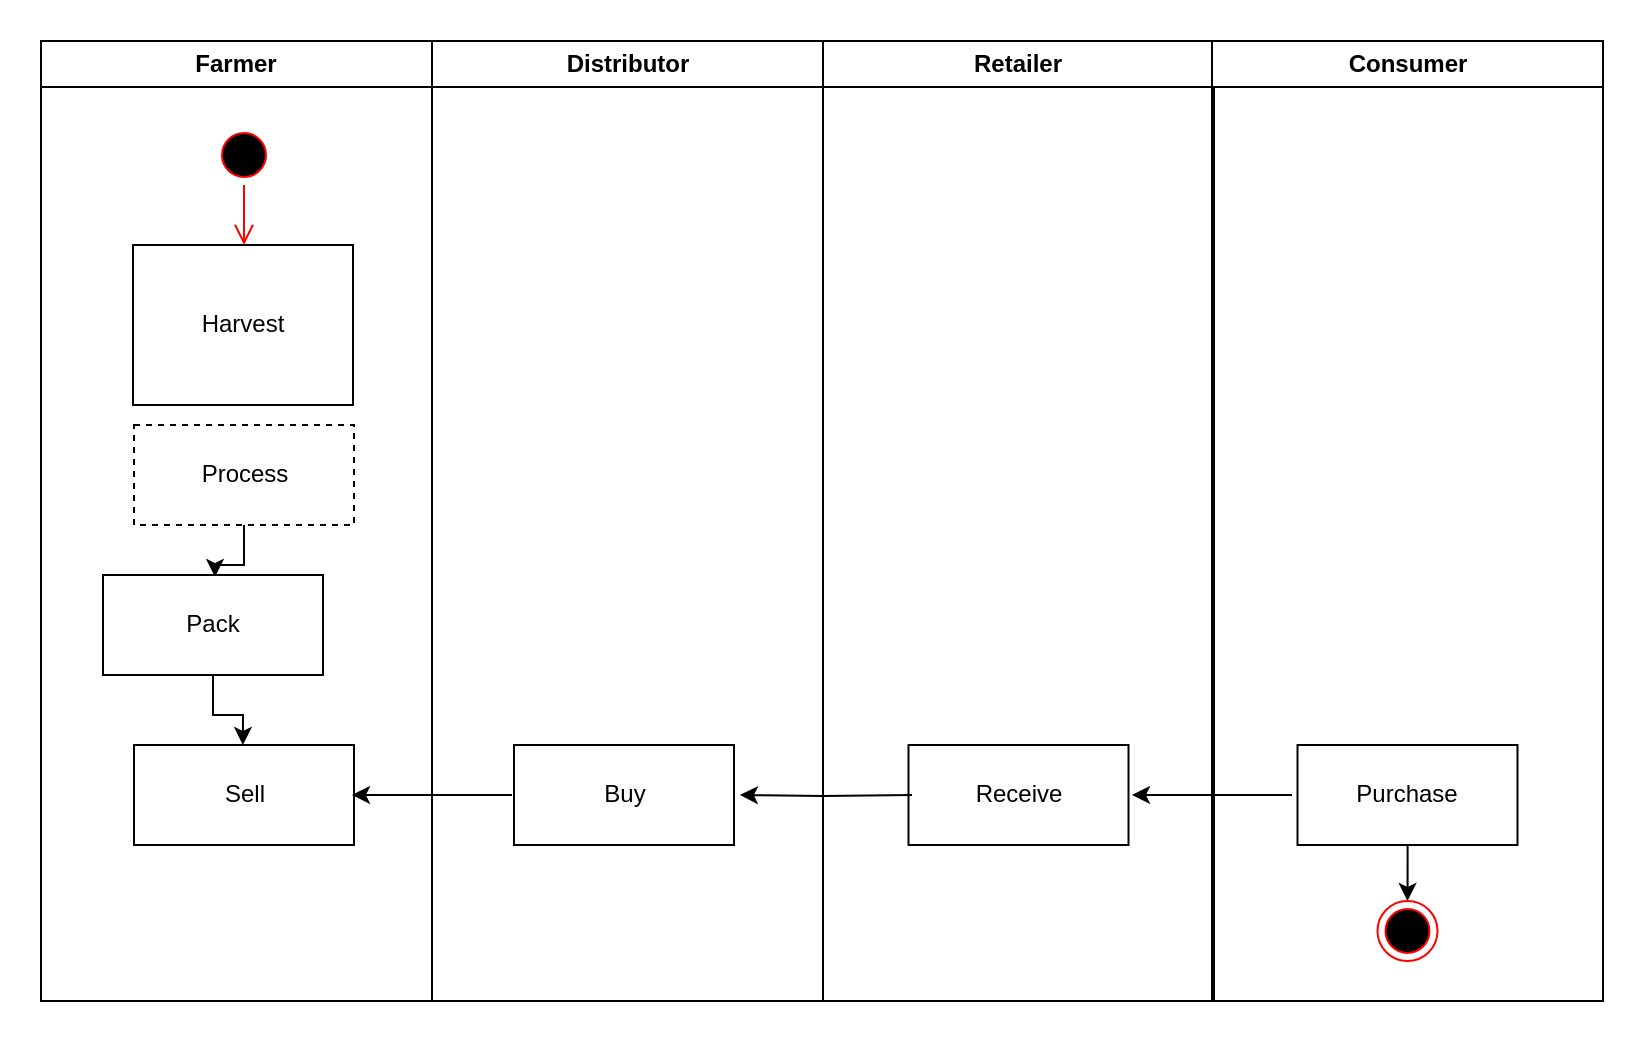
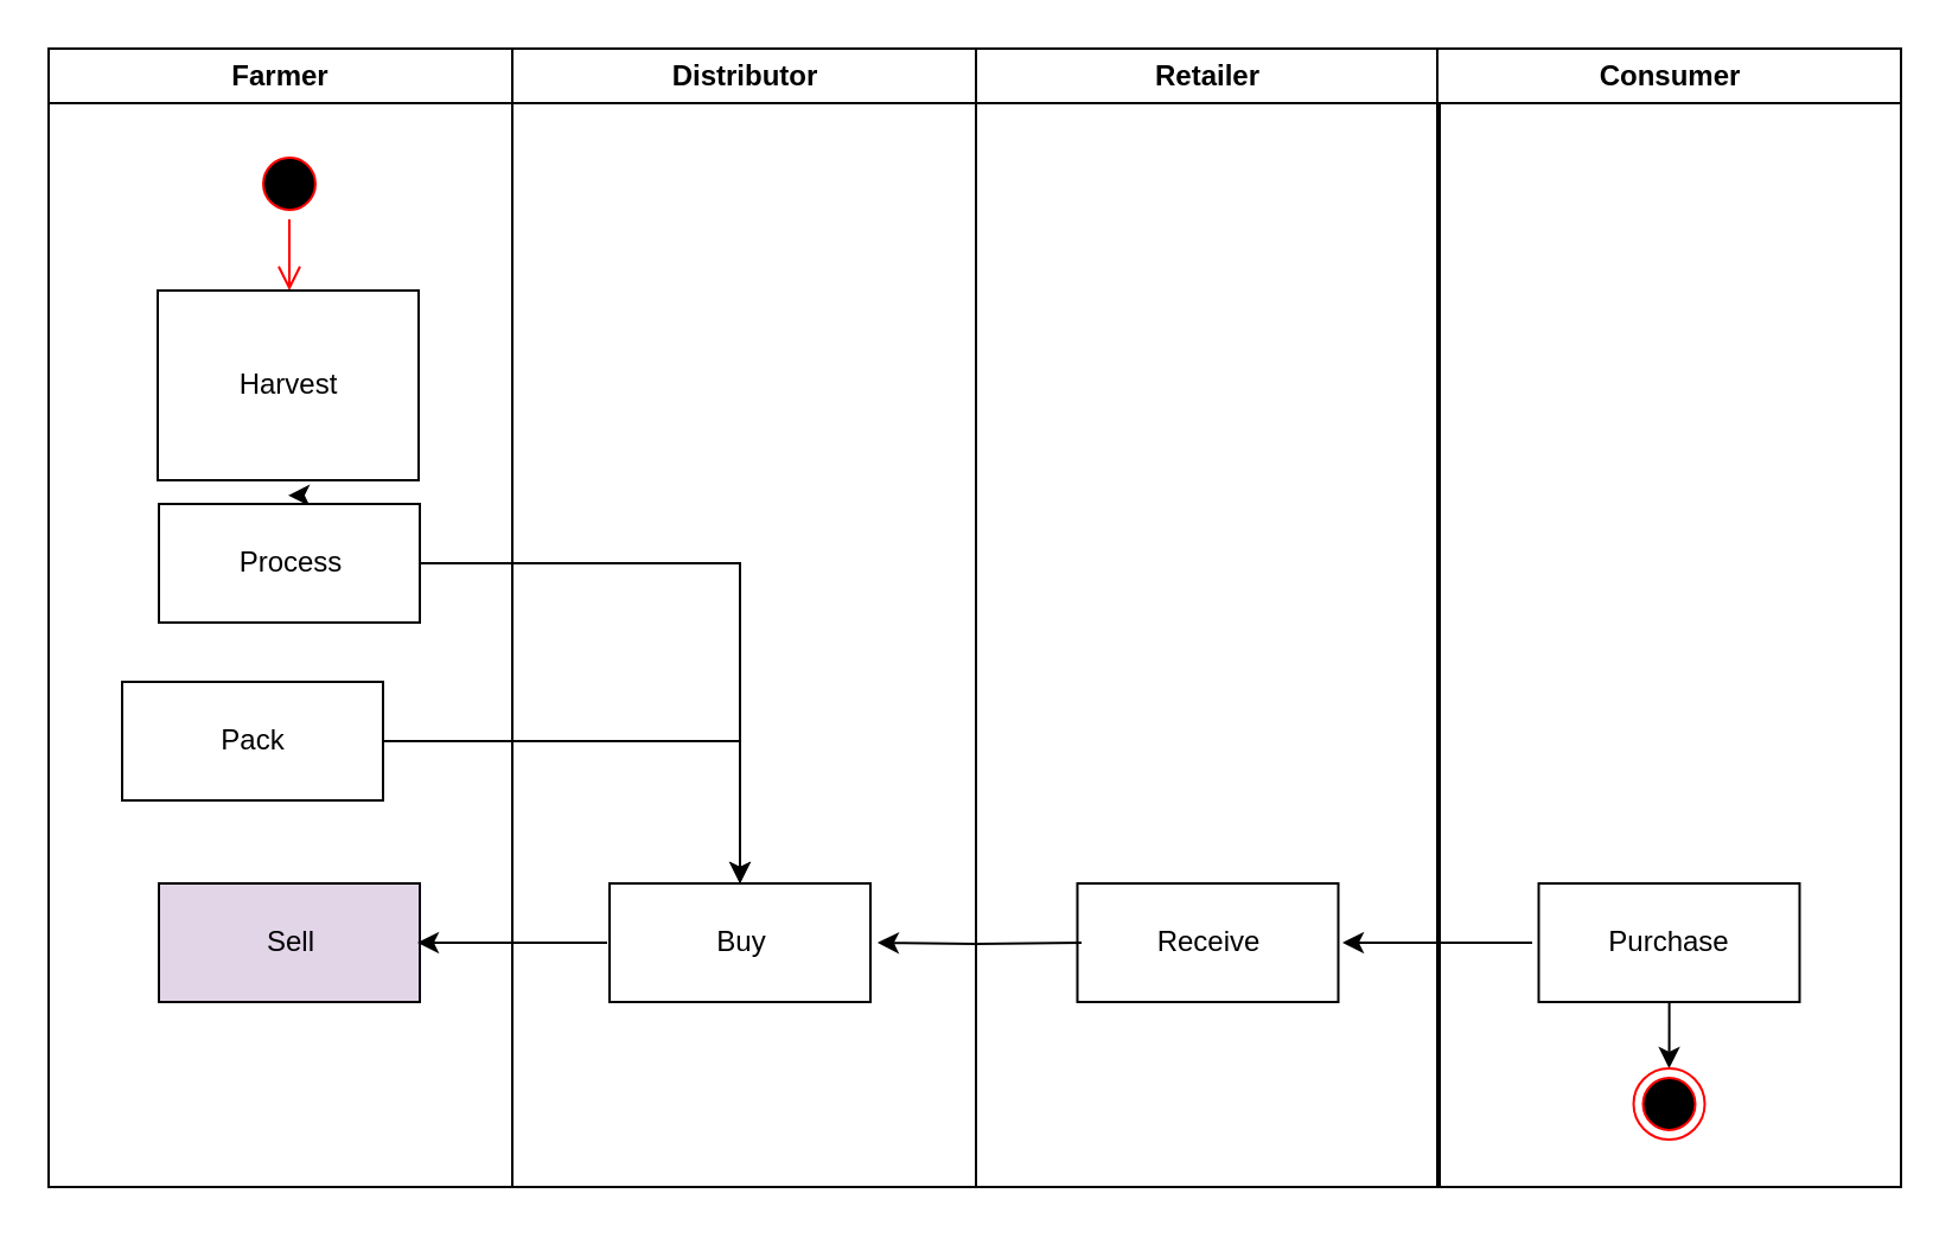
+ <mxCell id="5" value="" style="edgeStyle=orthogonalEdgeStyle;rounded=0;orthogonalLoop=1;jettySize=auto;html=1;exitX=0.514;exitY=1.08;exitDx=0;exitDy=0;exitPerimeter=0;entryX=0.495;entryY=-0.08;entryDx=0;entryDy=0;entryPerimeter=0;" edge="1" parent="2" source="6" target="8"><mxGeometry relative="1" as="geometry"><mxPoint x="104.5" y="162" as="sourcePoint" /></mxGeometry></mxCell>
- <mxCell id="8" value="Process" style="html=1;dashed=1;" vertex="1" parent="2"><mxGeometry x="46.5" y="192" width="110" height="50" as="geometry" /></mxCell>
+ <mxCell id="8" value="Process" style="html=1;" vertex="1" parent="2"><mxGeometry x="46.5" y="192" width="110" height="50" as="geometry" /></mxCell>
- <mxCell id="7" value="" style="edgeStyle=orthogonalEdgeStyle;rounded=0;orthogonalLoop=1;jettySize=auto;html=1;entryX=0.509;entryY=0.02;entryDx=0;entryDy=0;entryPerimeter=0;" edge="1" parent="2" source="8" target="10"><mxGeometry relative="1" as="geometry" /></mxCell>
+ <mxCell id="7" value="" style="edgeStyle=orthogonalEdgeStyle;rounded=0;orthogonalLoop=1;jettySize=auto;html=1;" edge="1" parent="2" source="8" target="13"><mxGeometry relative="1" as="geometry" /></mxCell>
- <mxCell id="9" value="" style="edgeStyle=orthogonalEdgeStyle;rounded=0;orthogonalLoop=1;jettySize=auto;html=1;entryX=0.495;entryY=0;entryDx=0;entryDy=0;entryPerimeter=0;" edge="1" parent="2" source="10" target="11"><mxGeometry relative="1" as="geometry" /></mxCell>
+ <mxCell id="9" value="" style="edgeStyle=orthogonalEdgeStyle;rounded=0;orthogonalLoop=1;jettySize=auto;html=1;" edge="1" parent="2" source="10" target="13"><mxGeometry relative="1" as="geometry" /></mxCell>
- <mxCell id="11" value="Sell" style="html=1;" vertex="1" parent="2"><mxGeometry x="46.5" y="352" width="110" height="50" as="geometry" /></mxCell>
+ <mxCell id="11" value="Sell" style="html=1;fillColor=#e1d5e7;" vertex="1" parent="2"><mxGeometry x="46.5" y="352" width="110" height="50" as="geometry" /></mxCell>
